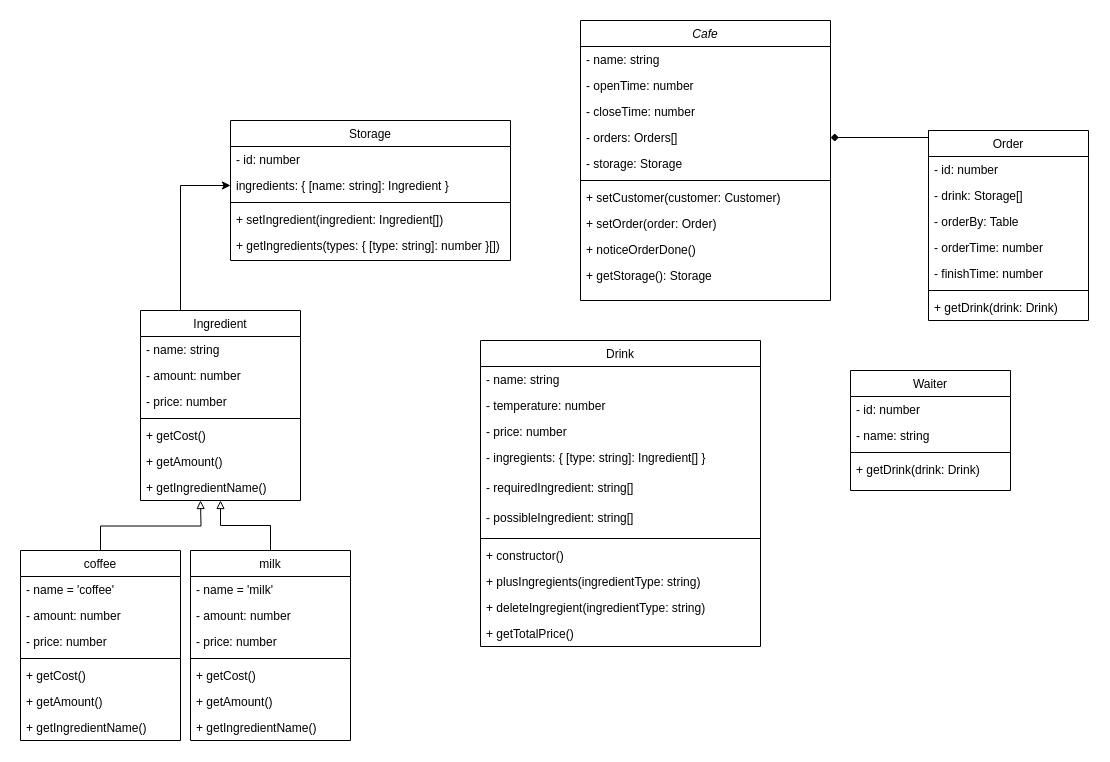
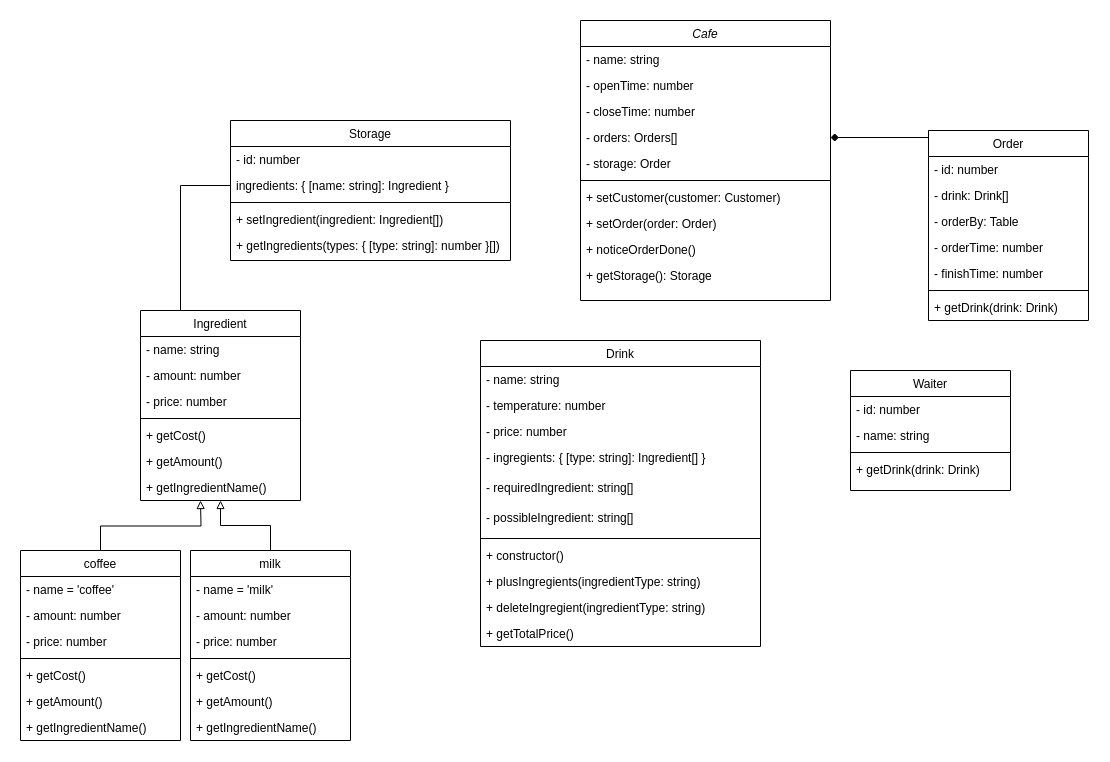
- <mxCell id="7" value="- storage: Storage" style="text;align=left;verticalAlign=top;spacingLeft=4;spacingRight=4;overflow=hidden;rotatable=0;points=[[0,0.5],[1,0.5]];portConstraint=eastwest;rounded=0;shadow=0;html=0;" vertex="1" parent="2"><mxGeometry y="130" width="250" height="26" as="geometry" /></mxCell>
+ <mxCell id="7" value="- storage: Order" style="text;align=left;verticalAlign=top;spacingLeft=4;spacingRight=4;overflow=hidden;rotatable=0;points=[[0,0.5],[1,0.5]];portConstraint=eastwest;rounded=0;shadow=0;html=0;" vertex="1" parent="2"><mxGeometry y="130" width="250" height="26" as="geometry" /></mxCell>
- <mxCell id="22" style="edgeStyle=orthogonalEdgeStyle;rounded=0;orthogonalLoop=1;jettySize=auto;html=1;exitX=0.25;exitY=0;exitDx=0;exitDy=0;entryX=0;entryY=0.5;entryDx=0;entryDy=0;" edge="1" parent="1" source="23" target="45"><mxGeometry relative="1" as="geometry" /></mxCell>
+ <mxCell id="22" style="edgeStyle=orthogonalEdgeStyle;rounded=0;orthogonalLoop=1;jettySize=auto;html=1;exitX=0.25;exitY=0;exitDx=0;exitDy=0;entryX=0;entryY=0.5;entryDx=0;entryDy=0;endArrow=none;" edge="1" parent="1" source="23" target="45"><mxGeometry relative="1" as="geometry" /></mxCell>
- <mxCell id="16" value="- drink: Storage[]" style="text;align=left;verticalAlign=top;spacingLeft=4;spacingRight=4;overflow=hidden;rotatable=0;points=[[0,0.5],[1,0.5]];portConstraint=eastwest;rounded=0;shadow=0;html=0;" parent="14" vertex="1"><mxGeometry y="52" width="160" height="26" as="geometry" /></mxCell>
+ <mxCell id="16" value="- drink: Drink[]" style="text;align=left;verticalAlign=top;spacingLeft=4;spacingRight=4;overflow=hidden;rotatable=0;points=[[0,0.5],[1,0.5]];portConstraint=eastwest;rounded=0;shadow=0;html=0;" parent="14" vertex="1"><mxGeometry y="52" width="160" height="26" as="geometry" /></mxCell>
